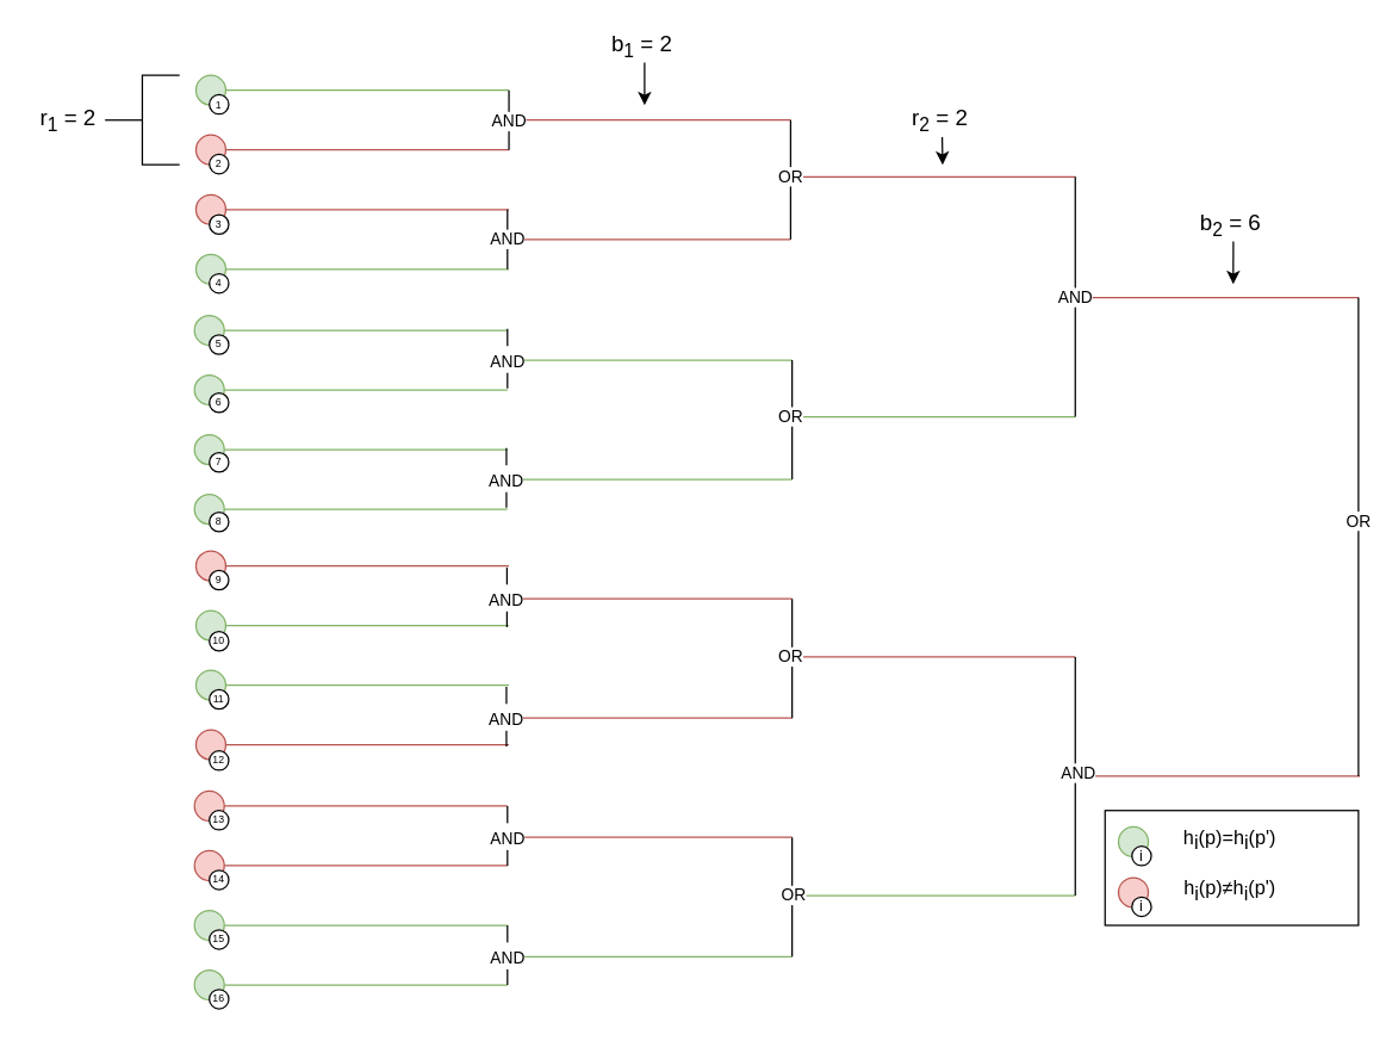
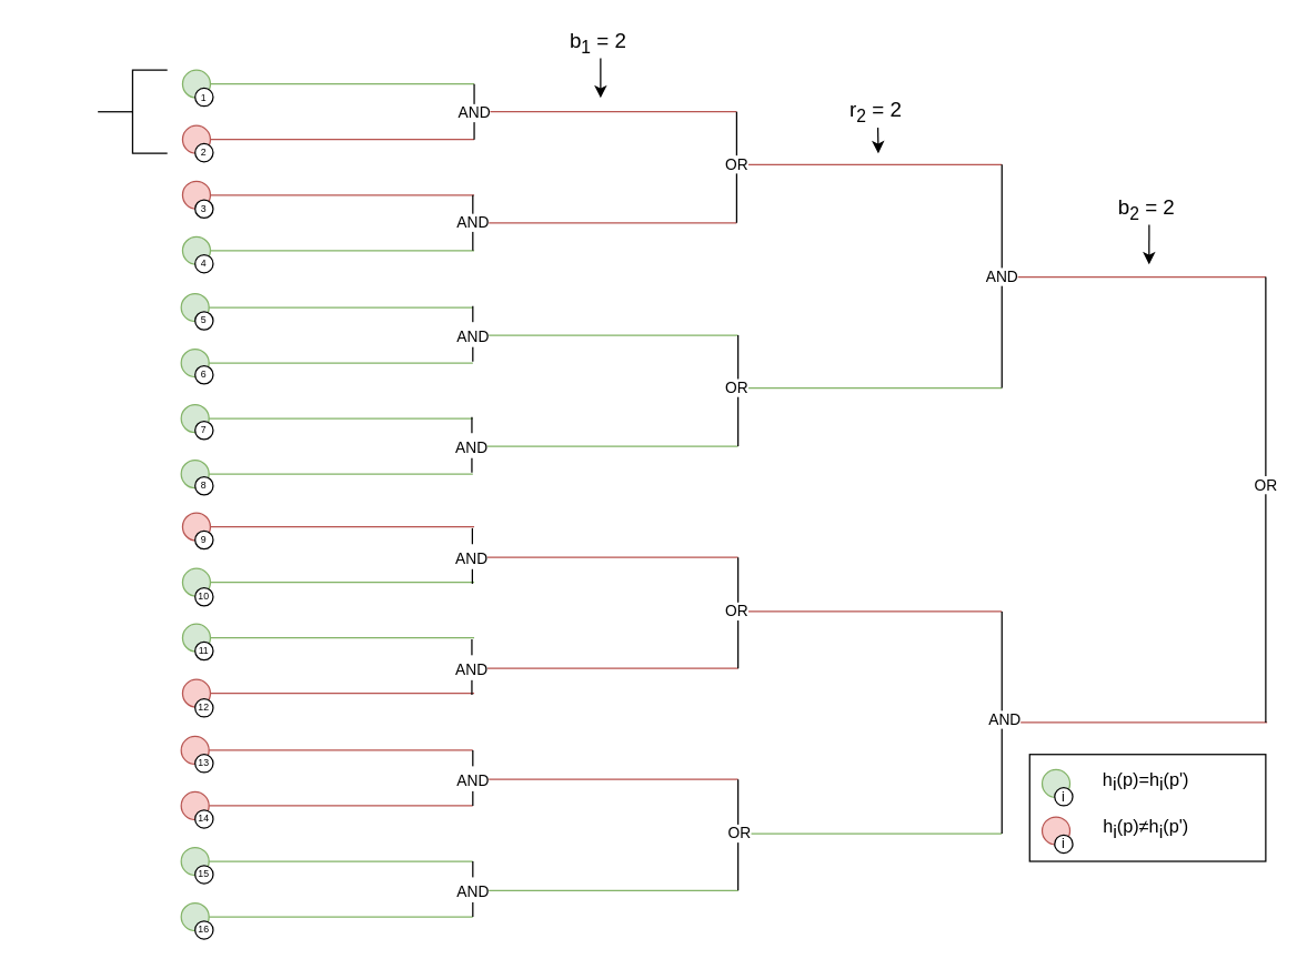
- <mxCell id="79" value="&lt;font style=&quot;font-size: 15px&quot;&gt;r&lt;sub&gt;1&lt;/sub&gt; = 2&lt;br&gt;&lt;/font&gt;" style="text;html=1;align=center;verticalAlign=middle;resizable=0;points=[];autosize=1;strokeColor=none;fillColor=none;fontSize=11;" vertex="1" parent="1"><mxGeometry x="20" y="70" width="50" height="20" as="geometry" /></mxCell>
- <mxCell id="84" value="&lt;font style=&quot;font-size: 15px&quot;&gt;b&lt;sub&gt;2&lt;/sub&gt; = 6&lt;br&gt;&lt;/font&gt;" style="text;html=1;align=center;verticalAlign=middle;resizable=0;points=[];autosize=1;strokeColor=none;fillColor=none;fontSize=11;" vertex="1" parent="1"><mxGeometry x="795" y="140" width="60" height="20" as="geometry" /></mxCell>
+ <mxCell id="84" value="&lt;font style=&quot;font-size: 15px&quot;&gt;b&lt;sub&gt;2&lt;/sub&gt; = 2&lt;br&gt;&lt;/font&gt;" style="text;html=1;align=center;verticalAlign=middle;resizable=0;points=[];autosize=1;strokeColor=none;fillColor=none;fontSize=11;" vertex="1" parent="1"><mxGeometry x="795" y="140" width="60" height="20" as="geometry" /></mxCell>
